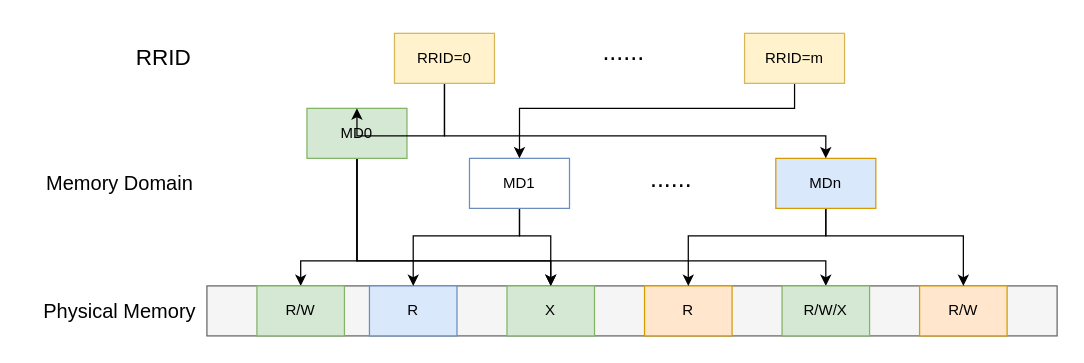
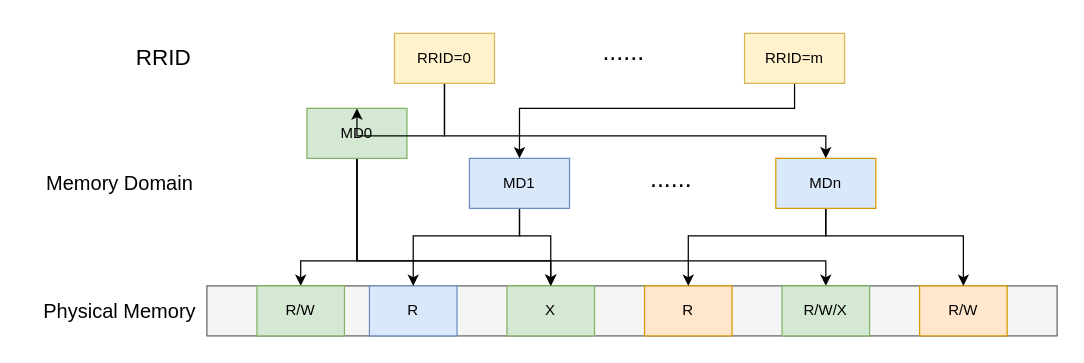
- <mxCell id="15" value="MD1" style="rounded=0;whiteSpace=wrap;html=1;fillColor=#ffffff;strokeColor=#6c8ebf;" vertex="1" parent="1"><mxGeometry x="375" y="126" width="80" height="40" as="geometry" /></mxCell>
+ <mxCell id="15" value="MD1" style="rounded=0;whiteSpace=wrap;html=1;fillColor=#dae8fc;strokeColor=#6c8ebf;" vertex="1" parent="1"><mxGeometry x="375" y="126" width="80" height="40" as="geometry" /></mxCell>
